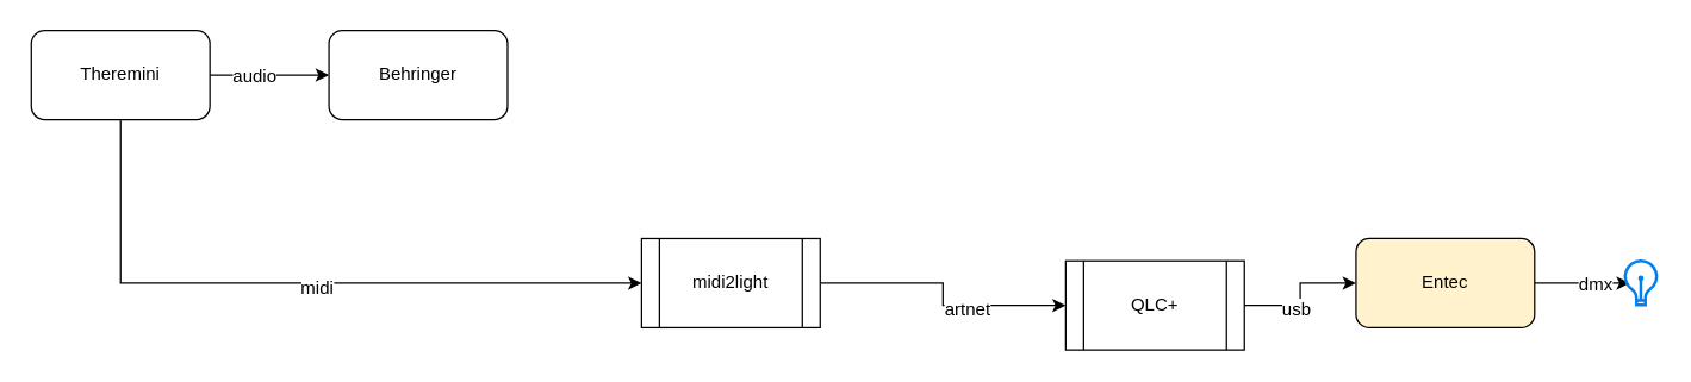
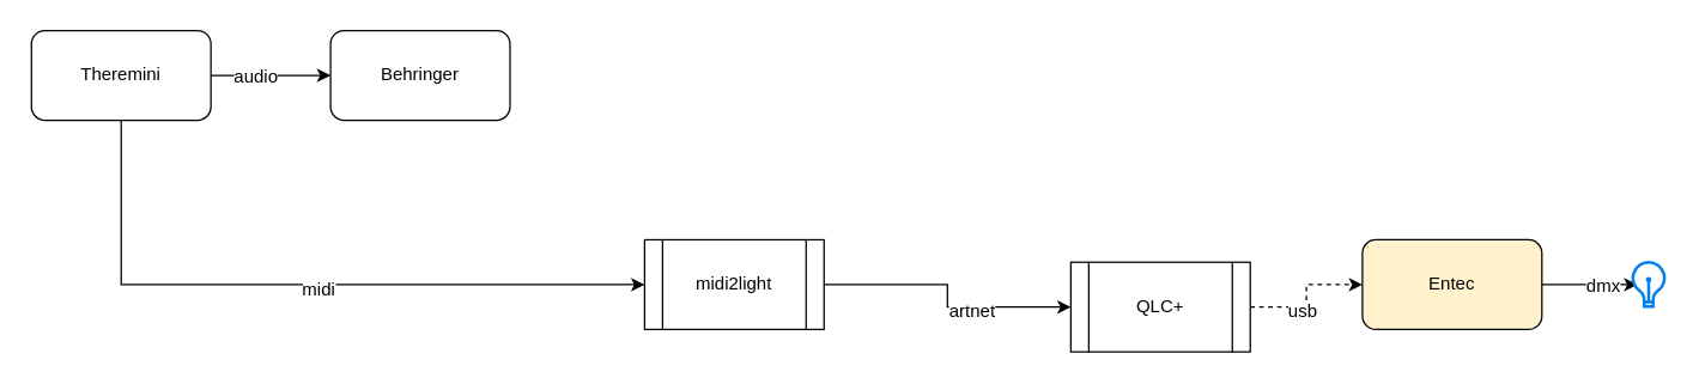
- <mxCell id="11" value="" style="edgeStyle=orthogonalEdgeStyle;rounded=0;orthogonalLoop=1;jettySize=auto;html=1;entryX=0;entryY=0.5;entryDx=0;entryDy=0;" edge="1" parent="1" source="13" target="16"><mxGeometry relative="1" as="geometry"><mxPoint x="900" y="190" as="targetPoint" /></mxGeometry></mxCell>
+ <mxCell id="11" value="" style="edgeStyle=orthogonalEdgeStyle;rounded=0;orthogonalLoop=1;jettySize=auto;html=1;entryX=0;entryY=0.5;entryDx=0;entryDy=0;dashed=1;" edge="1" parent="1" source="13" target="16"><mxGeometry relative="1" as="geometry"><mxPoint x="900" y="190" as="targetPoint" /></mxGeometry></mxCell>
